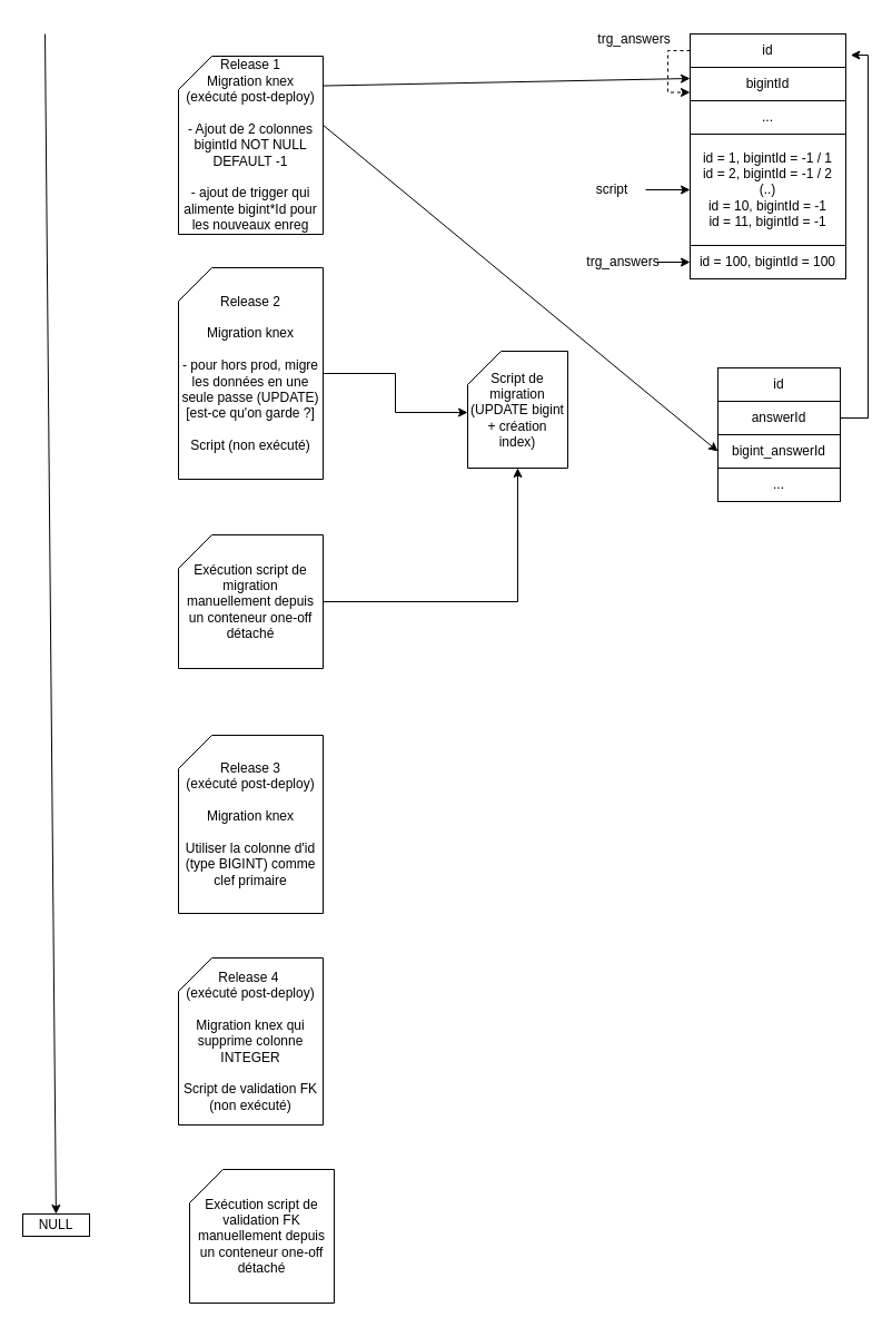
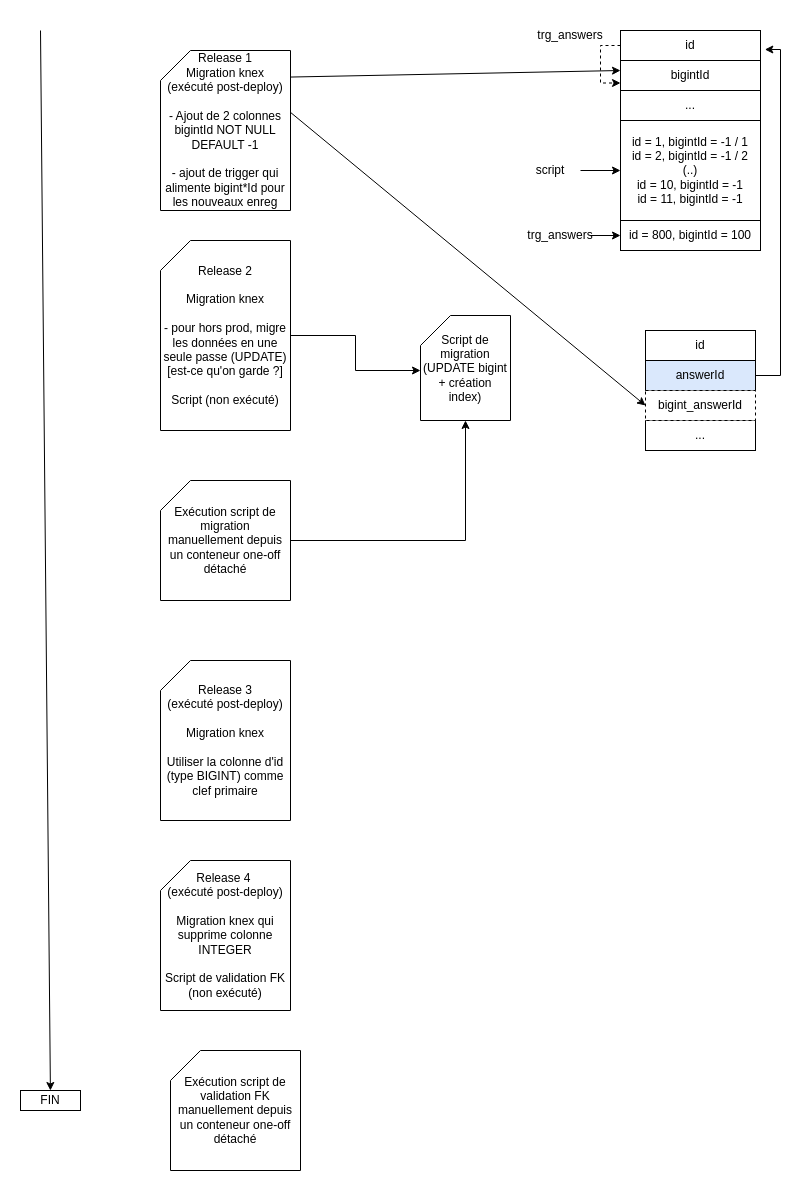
- <mxCell id="20" value="id = 100, bigintId = 100" style="rounded=0;whiteSpace=wrap;html=1;" parent="1" vertex="1"><mxGeometry x="620" y="220" width="140" height="30" as="geometry" /></mxCell>
+ <mxCell id="20" value="id = 800, bigintId = 100" style="rounded=0;whiteSpace=wrap;html=1;" parent="1" vertex="1"><mxGeometry x="620" y="220" width="140" height="30" as="geometry" /></mxCell>
- <mxCell id="7" value="answerId" style="rounded=0;whiteSpace=wrap;html=1;" parent="1" vertex="1"><mxGeometry x="645" y="360" width="110" height="30" as="geometry" /></mxCell>
+ <mxCell id="7" value="answerId" style="rounded=0;whiteSpace=wrap;html=1;fillColor=#dae8fc;" parent="1" vertex="1"><mxGeometry x="645" y="360" width="110" height="30" as="geometry" /></mxCell>
- <mxCell id="9" value="bigint_answerId" style="rounded=0;whiteSpace=wrap;html=1;" parent="1" vertex="1"><mxGeometry x="645" y="390" width="110" height="30" as="geometry" /></mxCell>
+ <mxCell id="9" value="bigint_answerId" style="rounded=0;whiteSpace=wrap;html=1;dashed=1;" parent="1" vertex="1"><mxGeometry x="645" y="390" width="110" height="30" as="geometry" /></mxCell>
- <mxCell id="18" value="NULL" style="rounded=0;whiteSpace=wrap;html=1;" parent="1" vertex="1"><mxGeometry x="20" y="1090" width="60" height="20" as="geometry" /></mxCell>
+ <mxCell id="18" value="FIN" style="rounded=0;whiteSpace=wrap;html=1;" parent="1" vertex="1"><mxGeometry x="20" y="1090" width="60" height="20" as="geometry" /></mxCell>
